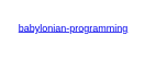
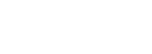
- <mxCell id="2" value="&lt;a href=&quot;babylonian-programming.md&quot;&gt;babylonian-programming&lt;/a&gt;" style="text;html=1;" vertex="1" parent="1"><mxGeometry x="20" y="20" width="160" height="30" as="geometry" /></mxCell>
